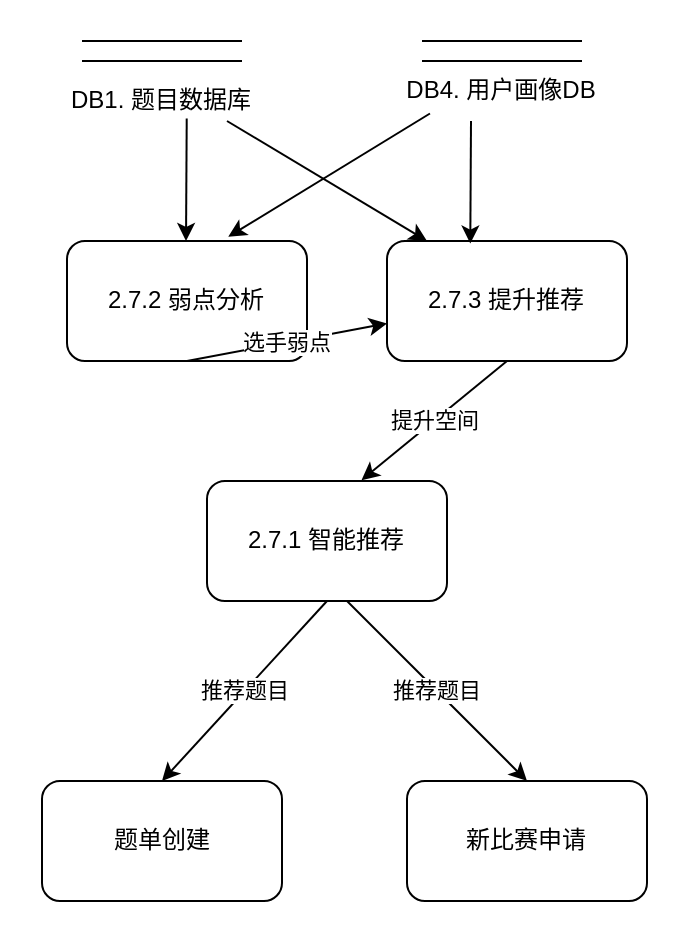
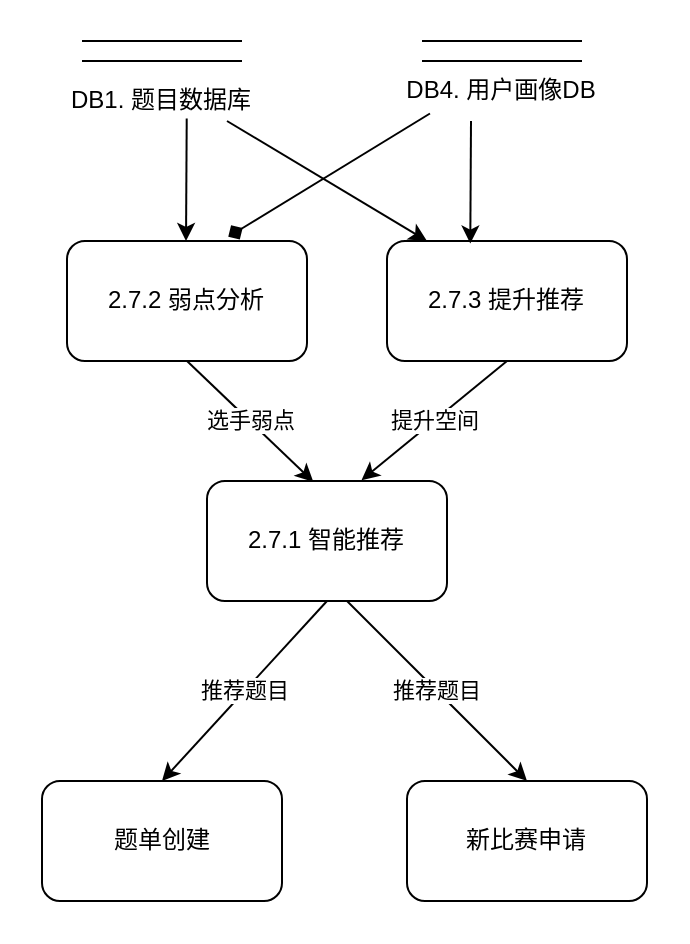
- <mxCell id="14" value="" style="endArrow=classic;html=1;rounded=0;entryX=0.672;entryY=-0.035;entryDx=0;entryDy=0;entryPerimeter=0;exitX=0.157;exitY=1.063;exitDx=0;exitDy=0;exitPerimeter=0;" parent="1" source="13" target="16" edge="1"><mxGeometry width="50" height="50" relative="1" as="geometry"><mxPoint x="243" y="50" as="sourcePoint" /><mxPoint x="203" y="210" as="targetPoint" /></mxGeometry></mxCell>
+ <mxCell id="14" value="" style="endArrow=diamond;html=1;rounded=0;entryX=0.672;entryY=-0.035;entryDx=0;entryDy=0;entryPerimeter=0;exitX=0.157;exitY=1.063;exitDx=0;exitDy=0;exitPerimeter=0;" parent="1" source="13" target="16" edge="1"><mxGeometry width="50" height="50" relative="1" as="geometry"><mxPoint x="243" y="50" as="sourcePoint" /><mxPoint x="203" y="210" as="targetPoint" /></mxGeometry></mxCell>
- <mxCell id="20" value="选手弱点" style="endArrow=classic;html=1;rounded=0;exitX=0.5;exitY=1;exitDx=0;exitDy=0;" parent="1" source="16" target="17" edge="1"><mxGeometry width="50" height="50" relative="1" as="geometry"><mxPoint x="153" y="300" as="sourcePoint" /><mxPoint x="203" y="250" as="targetPoint" /></mxGeometry></mxCell>
+ <mxCell id="20" value="选手弱点" style="endArrow=classic;html=1;rounded=0;entryX=0.443;entryY=0.007;entryDx=0;entryDy=0;entryPerimeter=0;exitX=0.5;exitY=1;exitDx=0;exitDy=0;" parent="1" source="16" target="2" edge="1"><mxGeometry width="50" height="50" relative="1" as="geometry"><mxPoint x="153" y="300" as="sourcePoint" /><mxPoint x="203" y="250" as="targetPoint" /></mxGeometry></mxCell>
